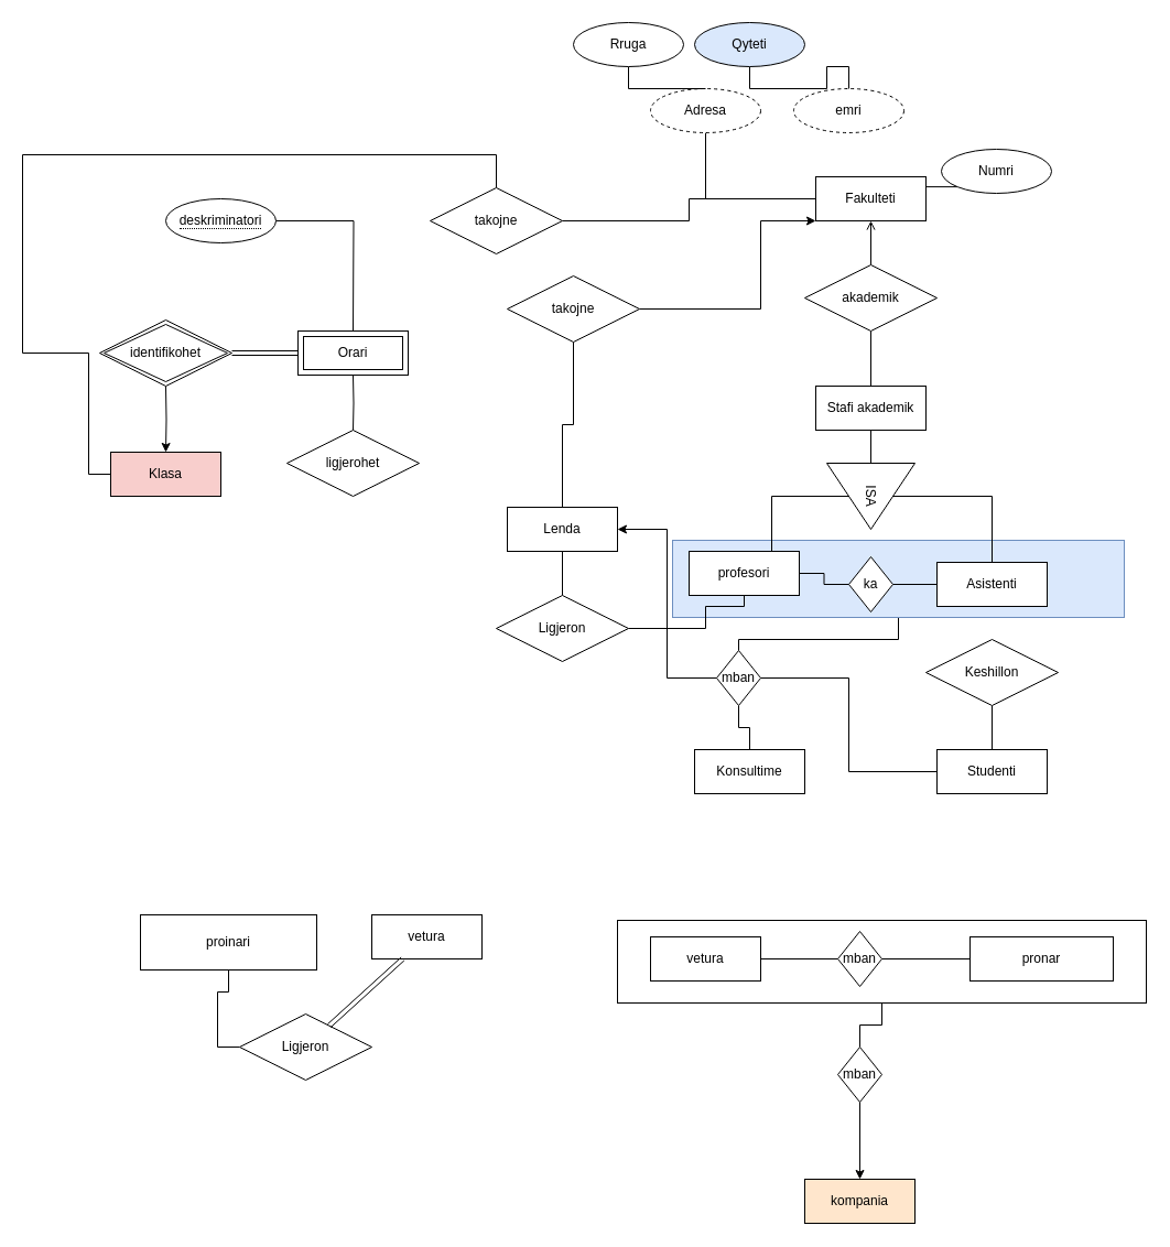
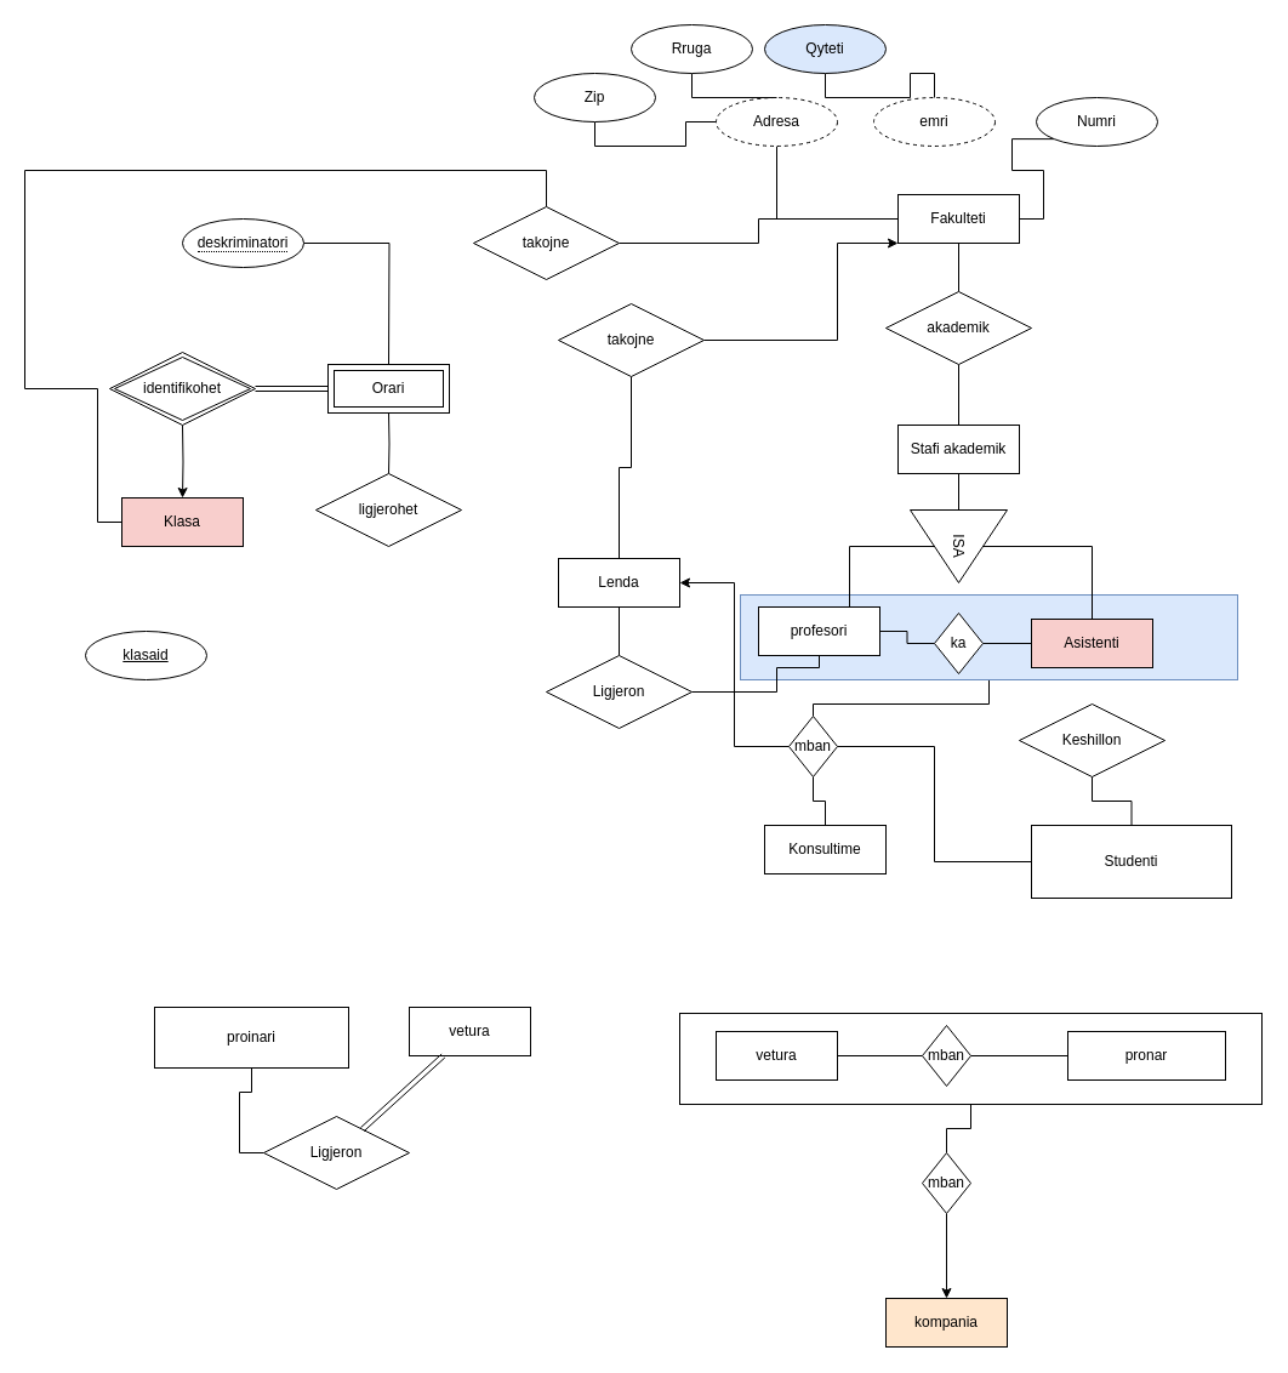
+ <mxCell id="16" value="Zip" style="ellipse;whiteSpace=wrap;html=1;align=center;" vertex="1" parent="1"><mxGeometry x="440" y="60" width="100" height="40" as="geometry" /></mxCell>
+ <mxCell id="15" style="edgeStyle=orthogonalEdgeStyle;rounded=0;orthogonalLoop=1;jettySize=auto;html=1;exitX=0.5;exitY=1;exitDx=0;exitDy=0;endArrow=none;endFill=0;" edge="1" parent="1" source="16" target="10"><mxGeometry relative="1" as="geometry" /></mxCell>
- <mxCell id="12" value="Numri" style="ellipse;whiteSpace=wrap;html=1;align=center;" vertex="1" parent="1"><mxGeometry x="854" y="135" width="100" height="40" as="geometry" /></mxCell>
+ <mxCell id="12" value="Numri" style="ellipse;whiteSpace=wrap;html=1;align=center;" vertex="1" parent="1"><mxGeometry x="854" y="80" width="100" height="40" as="geometry" /></mxCell>
- <mxCell id="19" style="edgeStyle=orthogonalEdgeStyle;rounded=0;orthogonalLoop=1;jettySize=auto;html=1;exitX=0.5;exitY=0;exitDx=0;exitDy=0;endArrow=open;endFill=0;" edge="1" parent="1" source="21" target="5"><mxGeometry relative="1" as="geometry" /></mxCell>
+ <mxCell id="19" style="edgeStyle=orthogonalEdgeStyle;rounded=0;orthogonalLoop=1;jettySize=auto;html=1;exitX=0.5;exitY=0;exitDx=0;exitDy=0;endArrow=none;endFill=0;" edge="1" parent="1" source="21" target="5"><mxGeometry relative="1" as="geometry" /></mxCell>
- <mxCell id="25" value="Asistenti" style="whiteSpace=wrap;html=1;align=center;" vertex="1" parent="1"><mxGeometry x="850" y="510" width="100" height="40" as="geometry" /></mxCell>
+ <mxCell id="25" value="Asistenti" style="whiteSpace=wrap;html=1;align=center;fillColor=#f8cecc;" vertex="1" parent="1"><mxGeometry x="850" y="510" width="100" height="40" as="geometry" /></mxCell>
+ <mxCell id="55" value="klasaid" style="ellipse;whiteSpace=wrap;html=1;align=center;fontStyle=4;" vertex="1" parent="1"><mxGeometry x="70" y="520" width="100" height="40" as="geometry" /></mxCell>
- <mxCell id="33" value="Studenti" style="whiteSpace=wrap;html=1;align=center;" vertex="1" parent="1"><mxGeometry x="850" y="680" width="100" height="40" as="geometry" /></mxCell>
+ <mxCell id="33" value="Studenti" style="whiteSpace=wrap;html=1;align=center;" vertex="1" parent="1"><mxGeometry x="850" y="680" width="165" height="60" as="geometry" /></mxCell>
